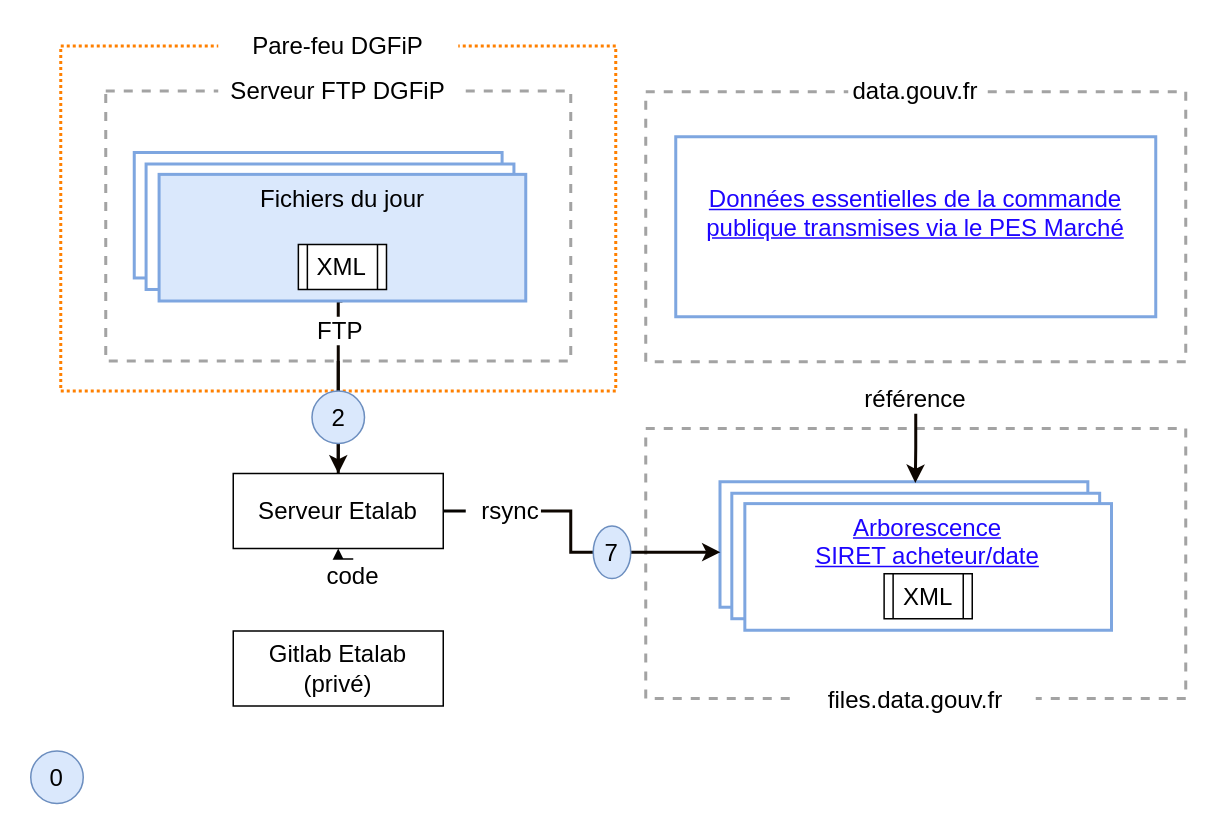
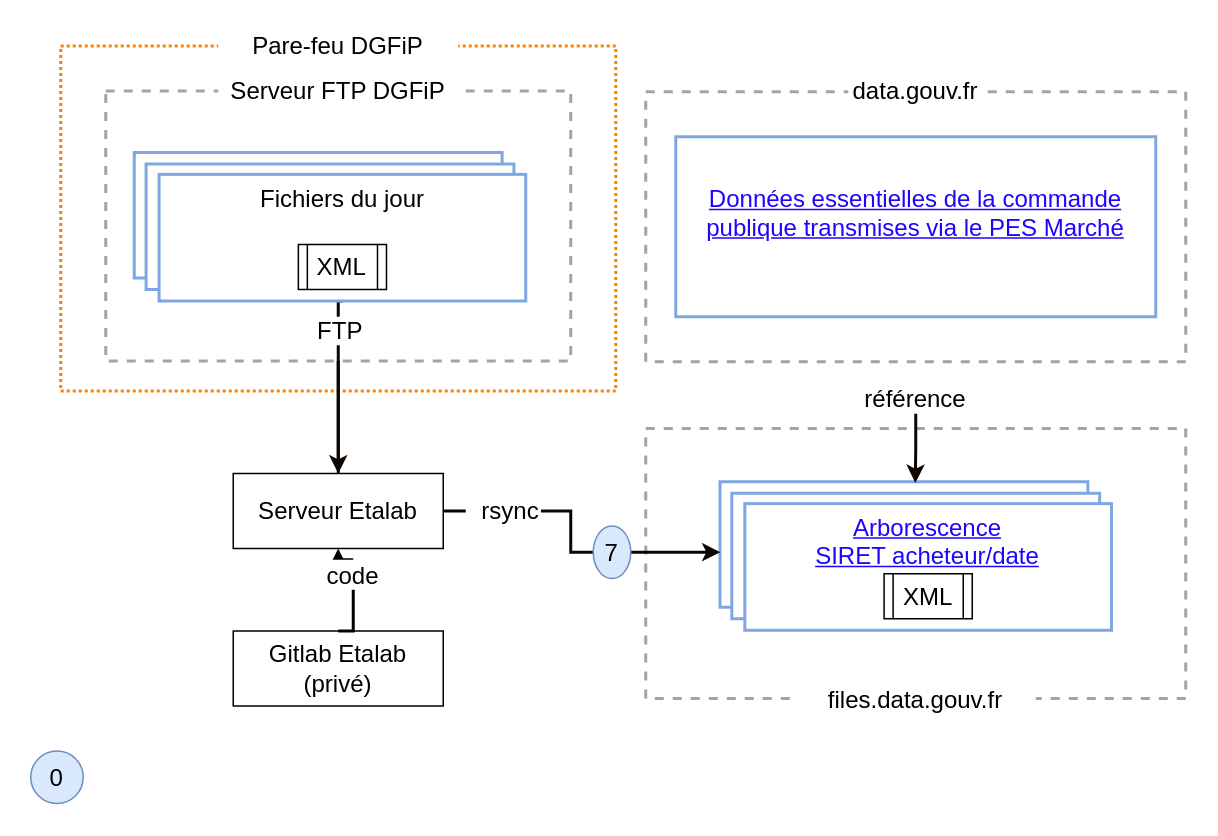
- <mxCell id="17" value="Fichiers du jour" style="rounded=0;whiteSpace=wrap;html=1;verticalAlign=top;strokeWidth=2;strokeColor=#7EA6E0;fontSize=16;fillColor=#dae8fc;" parent="14" vertex="1"><mxGeometry x="16.559" y="14.581" width="244.441" height="84.419" as="geometry" /></mxCell>
+ <mxCell id="17" value="Fichiers du jour" style="rounded=0;whiteSpace=wrap;html=1;verticalAlign=top;strokeWidth=2;strokeColor=#7EA6E0;fontSize=16;" parent="14" vertex="1"><mxGeometry x="16.559" y="14.581" width="244.441" height="84.419" as="geometry" /></mxCell>
- <mxCell id="9" value="2" style="ellipse;whiteSpace=wrap;html=1;aspect=fixed;fontSize=16;fillColor=#dae8fc;strokeColor=#6c8ebf;" parent="1" vertex="1"><mxGeometry x="207.5" y="260" width="35" height="35" as="geometry" /></mxCell>
+ <mxCell id="20" style="edgeStyle=orthogonalEdgeStyle;rounded=0;orthogonalLoop=1;jettySize=auto;html=1;exitX=0.5;exitY=0;exitDx=0;exitDy=0;entryX=0.5;entryY=1;entryDx=0;entryDy=0;strokeWidth=2;fontSize=16;endArrow=none;endFill=0;" parent="1" source="12" target="19" edge="1"><mxGeometry relative="1" as="geometry"><mxPoint x="225" y="415" as="sourcePoint" /><mxPoint x="225" y="365" as="targetPoint" /></mxGeometry></mxCell>
